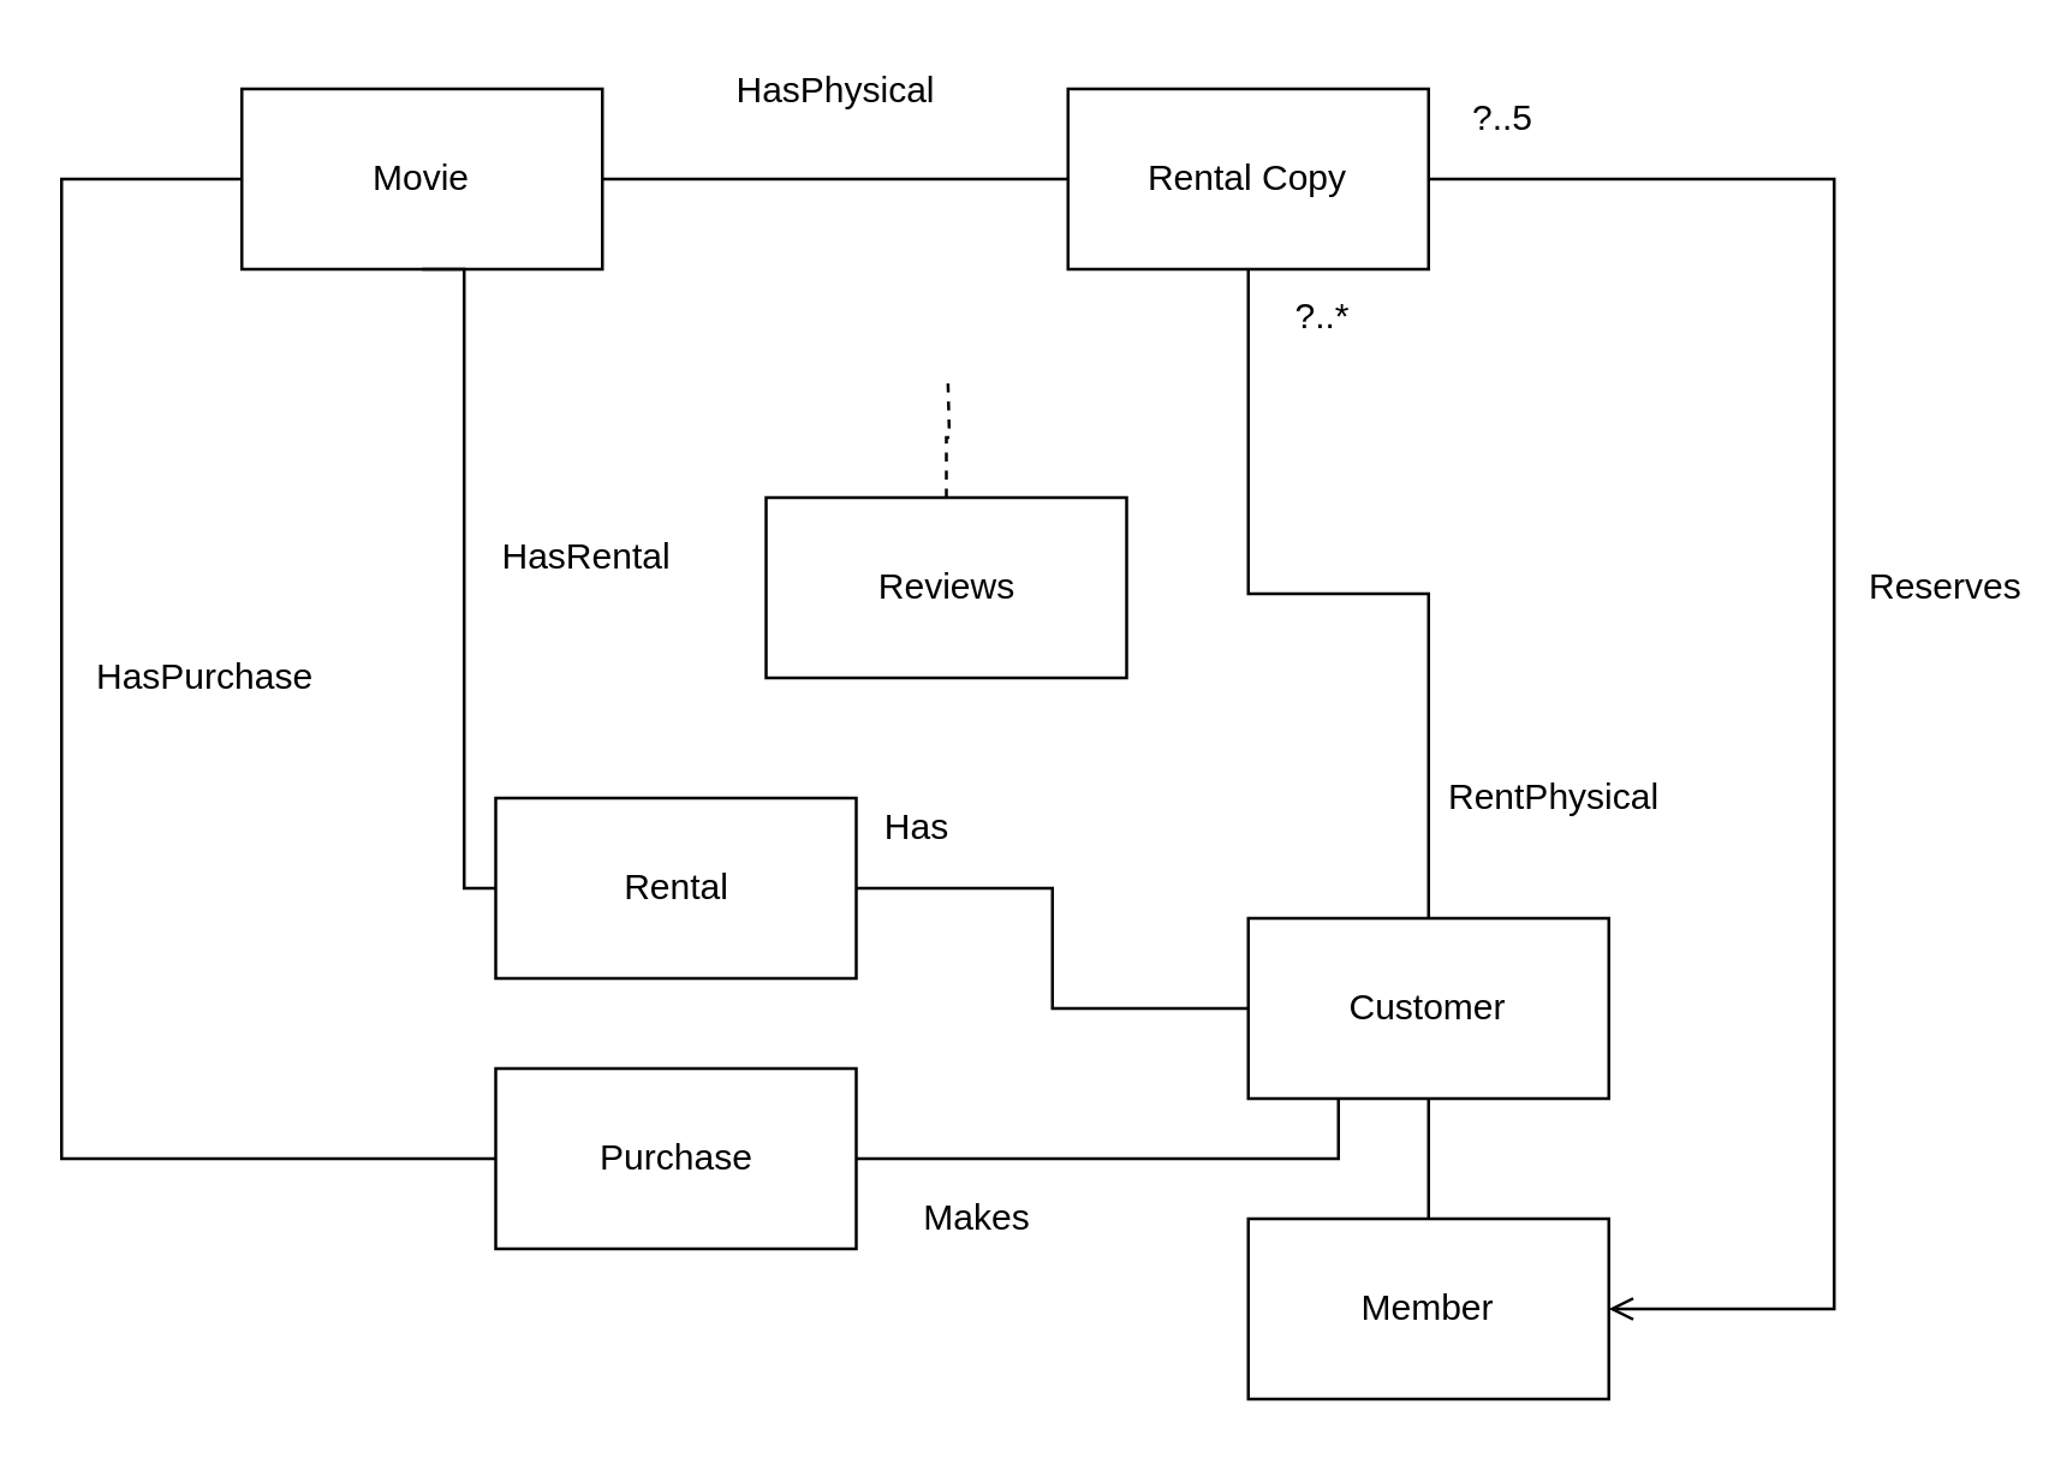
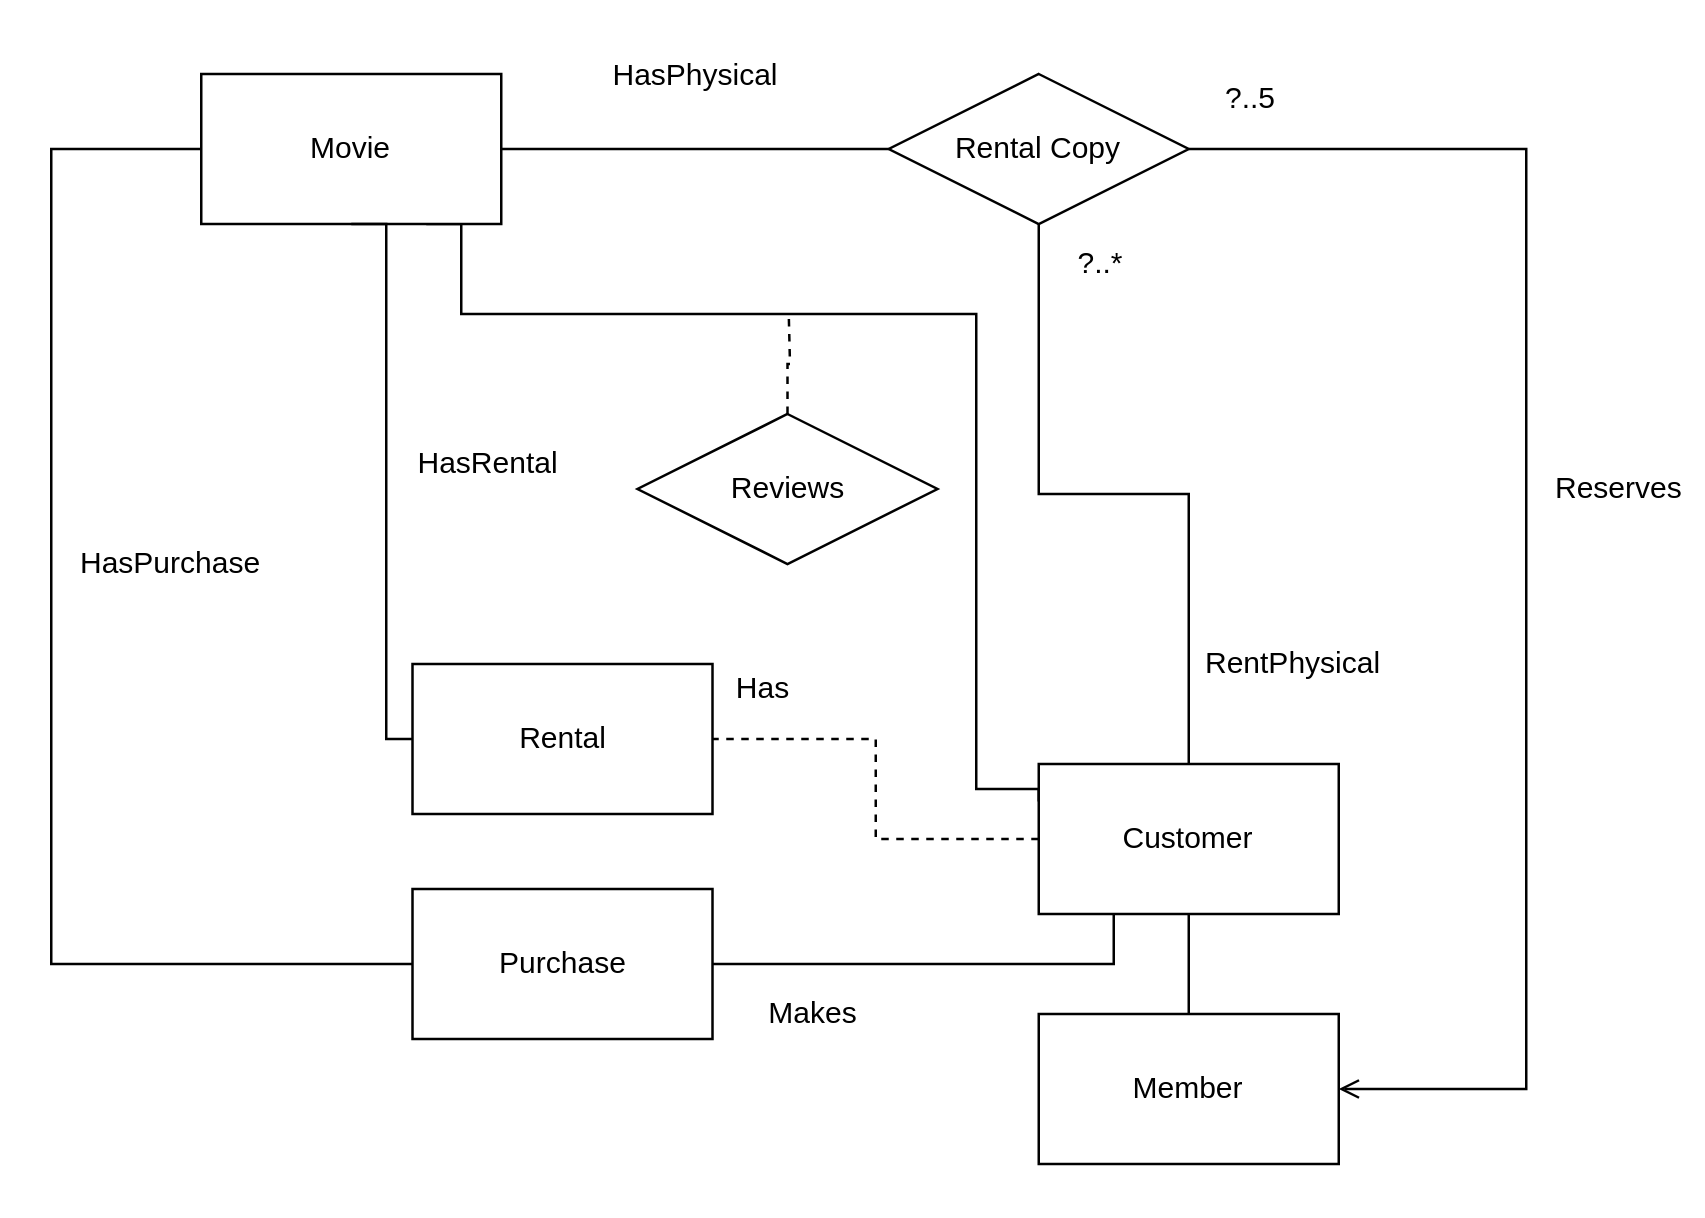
- <mxCell id="7" value="Rental Copy" style="rounded=0;whiteSpace=wrap;html=1;" parent="1" vertex="1"><mxGeometry x="355" y="29" width="120" height="60" as="geometry" /></mxCell>
+ <mxCell id="7" value="Rental Copy" style="rhombus;whiteSpace=wrap;html=1;" parent="1" vertex="1"><mxGeometry x="355" y="29" width="120" height="60" as="geometry" /></mxCell>
- <mxCell id="27" value="Reviews" style="rounded=0;whiteSpace=wrap;html=1;align=center;" parent="1" vertex="1"><mxGeometry x="254.5" y="165" width="120" height="60" as="geometry" /></mxCell>
+ <mxCell id="27" value="Reviews" style="rhombus;whiteSpace=wrap;html=1;align=center;" parent="1" vertex="1"><mxGeometry x="254.5" y="165" width="120" height="60" as="geometry" /></mxCell>
+ <mxCell id="3" style="edgeStyle=orthogonalEdgeStyle;rounded=0;orthogonalLoop=1;jettySize=auto;html=1;exitX=0.75;exitY=1;exitDx=0;exitDy=0;endArrow=none;endFill=0;entryX=0;entryY=0.25;entryDx=0;entryDy=0;" parent="1" source="4" target="12" edge="1"><mxGeometry relative="1" as="geometry"><mxPoint x="380" y="175" as="targetPoint" /><Array as="points"><mxPoint x="184" y="125" /><mxPoint x="390" y="125" /><mxPoint x="390" y="315" /><mxPoint x="415" y="315" /></Array></mxGeometry></mxCell>
- <mxCell id="11" style="edgeStyle=orthogonalEdgeStyle;rounded=0;orthogonalLoop=1;jettySize=auto;html=1;exitX=0;exitY=0.5;exitDx=0;exitDy=0;endArrow=none;endFill=0;entryX=1;entryY=0.5;entryDx=0;entryDy=0;" parent="1" source="12" target="22" edge="1"><mxGeometry relative="1" as="geometry"><mxPoint x="270" y="305" as="targetPoint" /></mxGeometry></mxCell>
+ <mxCell id="11" style="edgeStyle=orthogonalEdgeStyle;rounded=0;orthogonalLoop=1;jettySize=auto;html=1;exitX=0;exitY=0.5;exitDx=0;exitDy=0;endArrow=none;endFill=0;entryX=1;entryY=0.5;entryDx=0;entryDy=0;dashed=1;" parent="1" source="12" target="22" edge="1"><mxGeometry relative="1" as="geometry"><mxPoint x="270" y="305" as="targetPoint" /></mxGeometry></mxCell>
